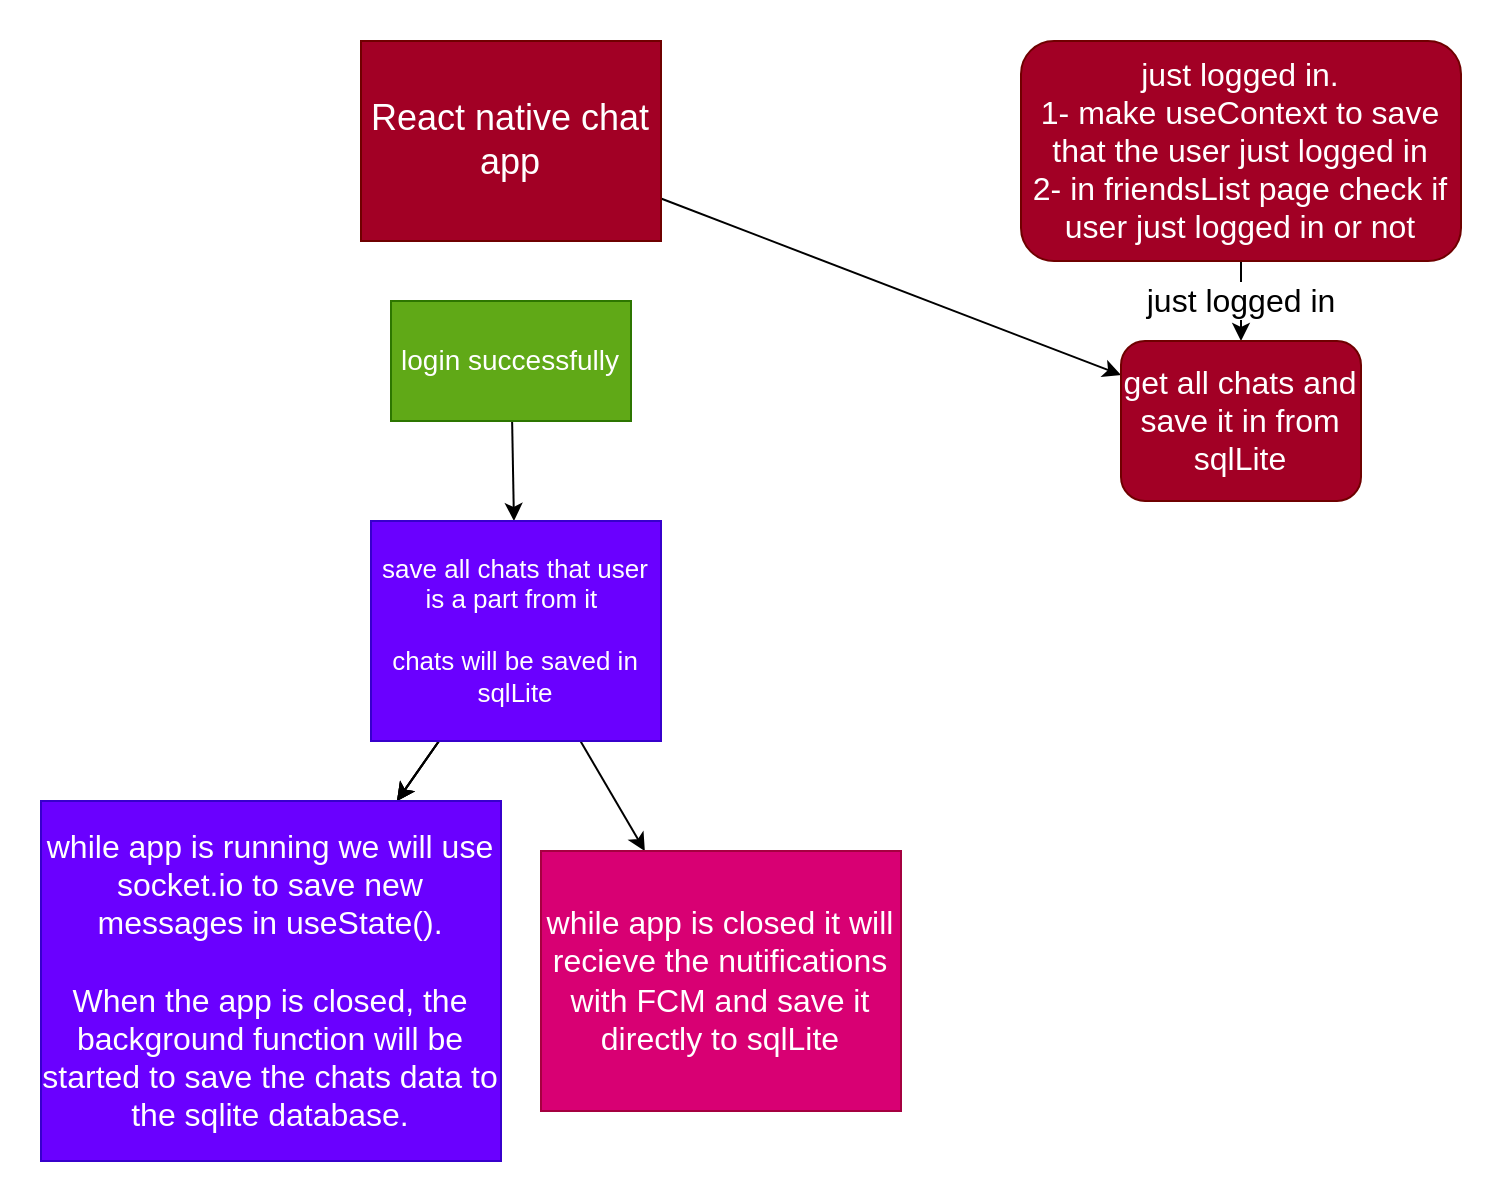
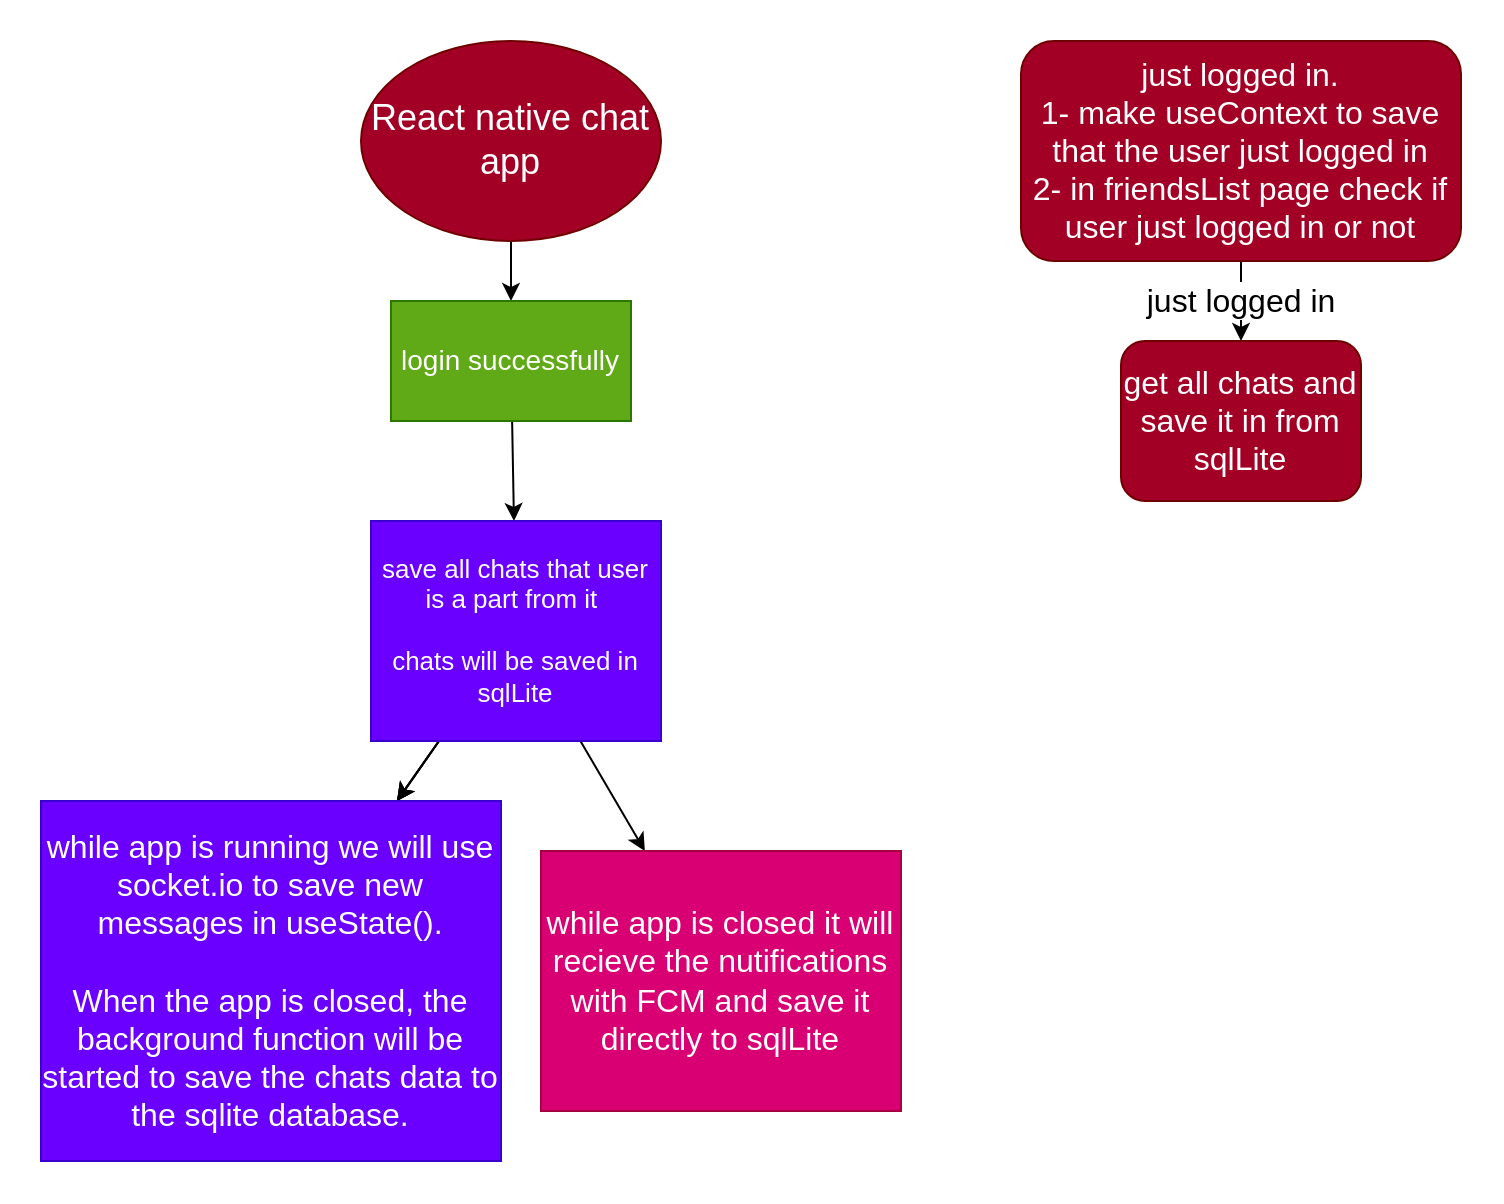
- <mxCell id="3" value="&lt;font style=&quot;font-size: 18px;&quot;&gt;React native chat app&lt;/font&gt;" style="rounded=0;whiteSpace=wrap;html=1;fillColor=#a20025;fontColor=#ffffff;strokeColor=#6F0000;" vertex="1" parent="1"><mxGeometry x="180" width="150" height="100" as="geometry" y="20" /></mxCell>
+ <mxCell id="3" value="&lt;font style=&quot;font-size: 18px;&quot;&gt;React native chat app&lt;/font&gt;" style="ellipse;whiteSpace=wrap;html=1;fillColor=#a20025;fontColor=#ffffff;strokeColor=#6F0000;" vertex="1" parent="1"><mxGeometry x="180" width="150" height="100" as="geometry" y="20" /></mxCell>
- <mxCell id="2" value="" style="edgeStyle=none;html=1;fontSize=18;" edge="1" parent="1" source="3" target="15"><mxGeometry relative="1" as="geometry" /></mxCell>
+ <mxCell id="2" value="" style="edgeStyle=none;html=1;fontSize=18;" edge="1" parent="1" source="3" target="5"><mxGeometry relative="1" as="geometry" /></mxCell>
